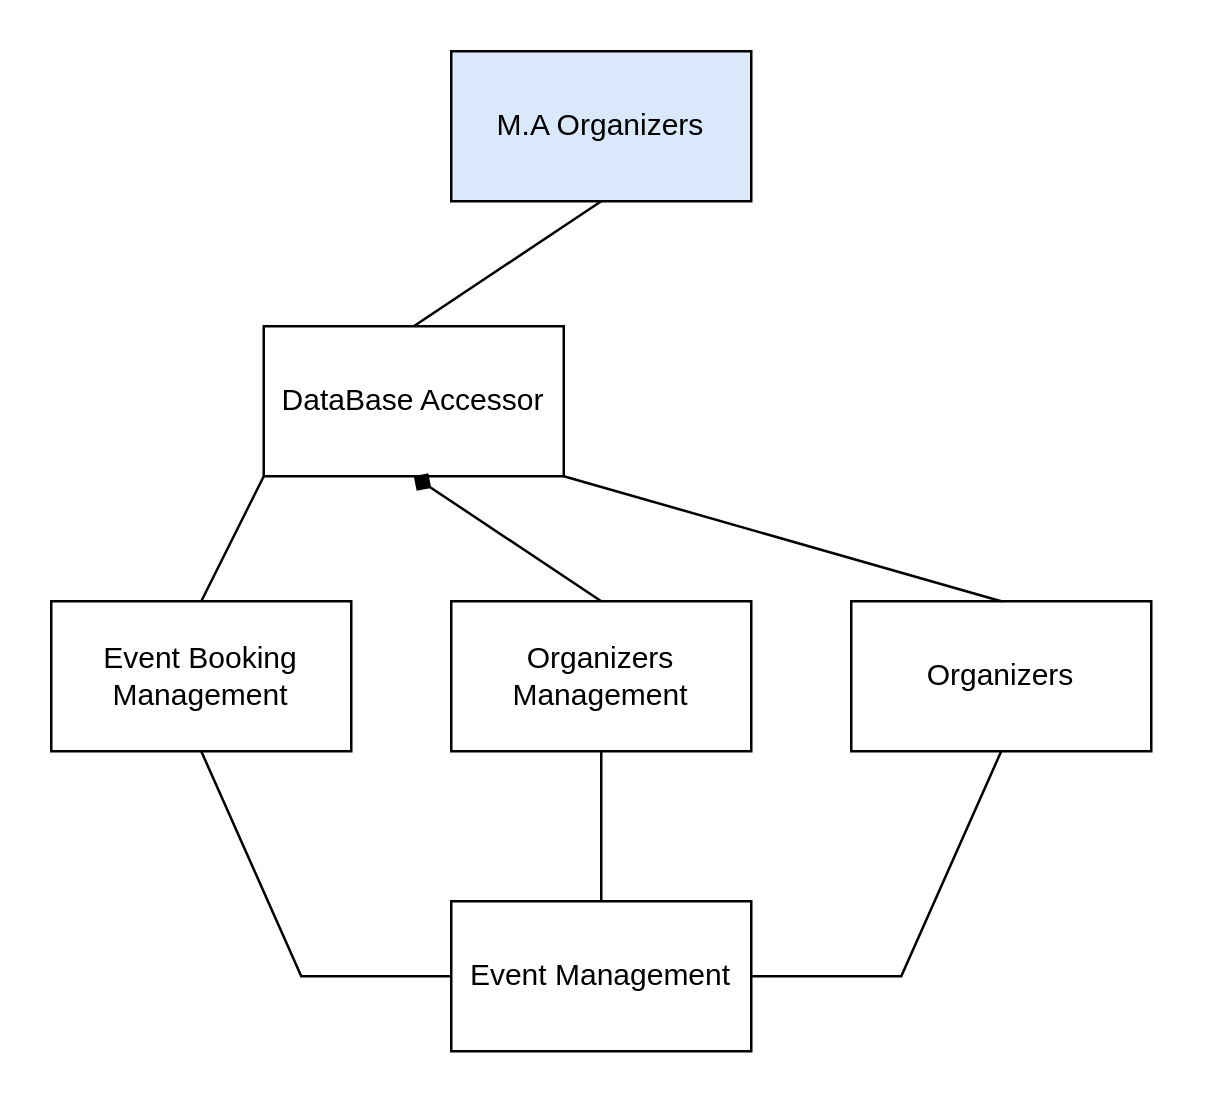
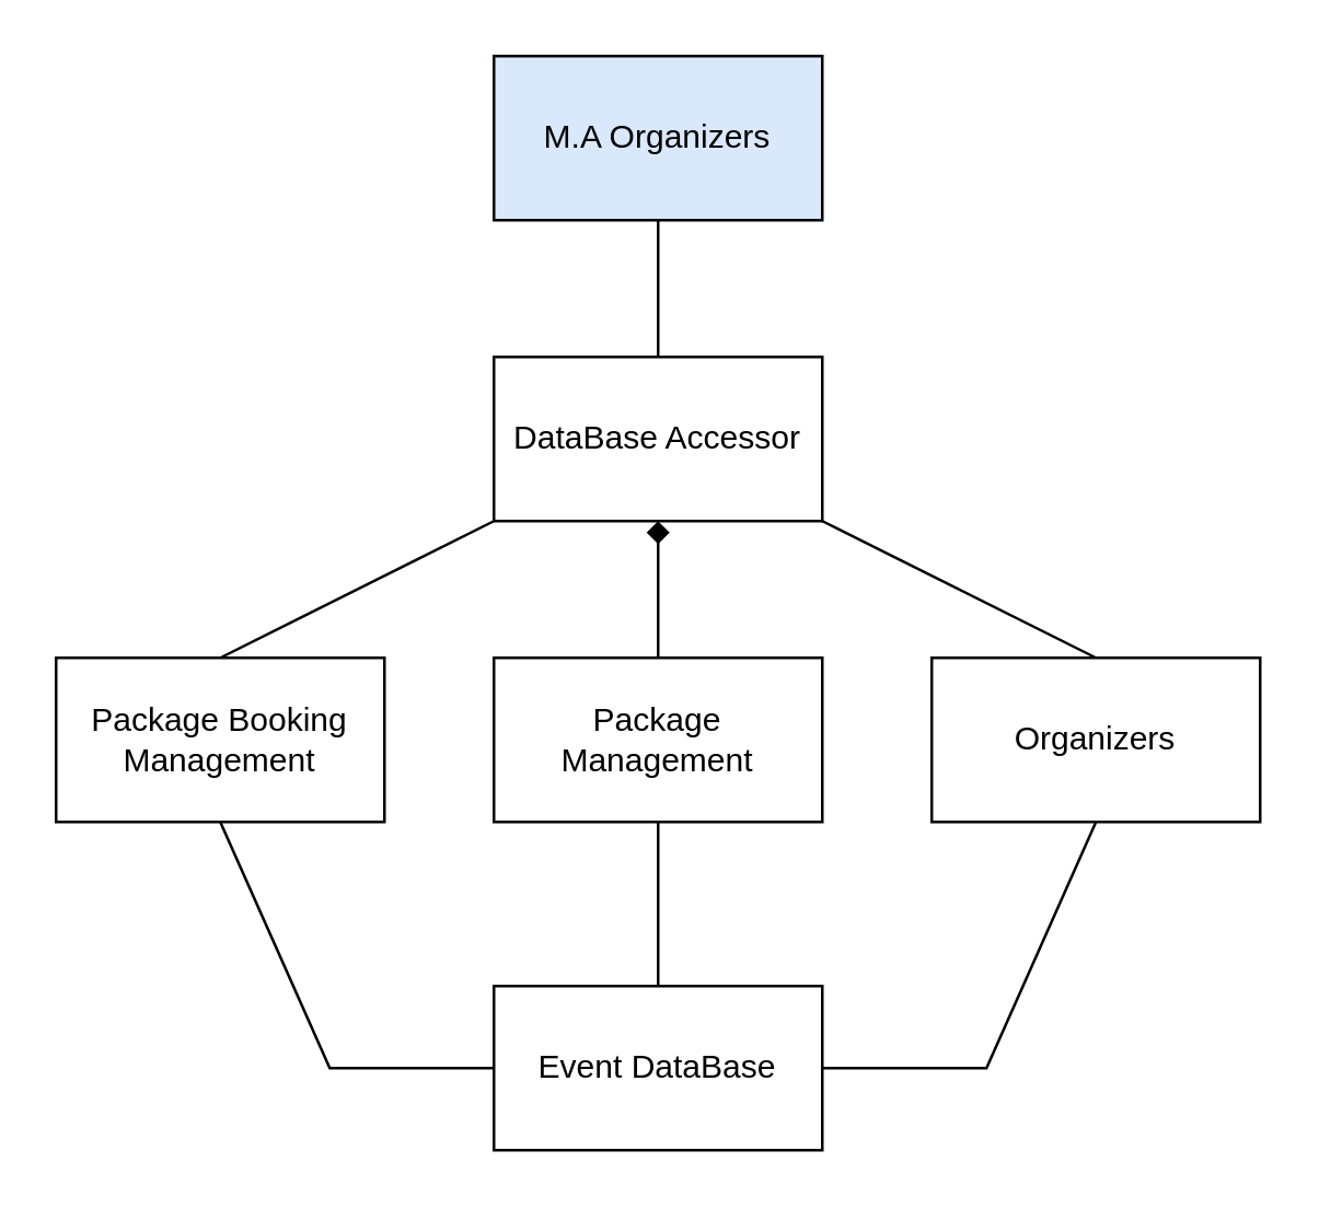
- <mxCell id="4" value="DataBase Accessor" style="rounded=0;whiteSpace=wrap;html=1;" parent="1" vertex="1"><mxGeometry x="105" y="130" width="120" height="60" as="geometry" /></mxCell>
+ <mxCell id="4" value="DataBase Accessor" style="rounded=0;whiteSpace=wrap;html=1;" parent="1" vertex="1"><mxGeometry x="180" y="130" width="120" height="60" as="geometry" /></mxCell>
- <mxCell id="5" value="Event Booking Management" style="rounded=0;whiteSpace=wrap;html=1;" parent="1" vertex="1"><mxGeometry x="20" y="240" width="120" height="60" as="geometry" /></mxCell>
+ <mxCell id="5" value="Package Booking Management" style="rounded=0;whiteSpace=wrap;html=1;" parent="1" vertex="1"><mxGeometry x="20" y="240" width="120" height="60" as="geometry" /></mxCell>
- <mxCell id="12" value="Organizers Management" style="rounded=0;whiteSpace=wrap;html=1;" vertex="1" parent="1"><mxGeometry x="180" y="240" width="120" height="60" as="geometry" /></mxCell>
+ <mxCell id="12" value="Package Management" style="rounded=0;whiteSpace=wrap;html=1;" vertex="1" parent="1"><mxGeometry x="180" y="240" width="120" height="60" as="geometry" /></mxCell>
- <mxCell id="3" value="Event Management" style="rounded=0;whiteSpace=wrap;html=1;" parent="1" vertex="1"><mxGeometry x="180" y="360" width="120" height="60" as="geometry" /></mxCell>
+ <mxCell id="3" value="Event DataBase" style="rounded=0;whiteSpace=wrap;html=1;" parent="1" vertex="1"><mxGeometry x="180" y="360" width="120" height="60" as="geometry" /></mxCell>
